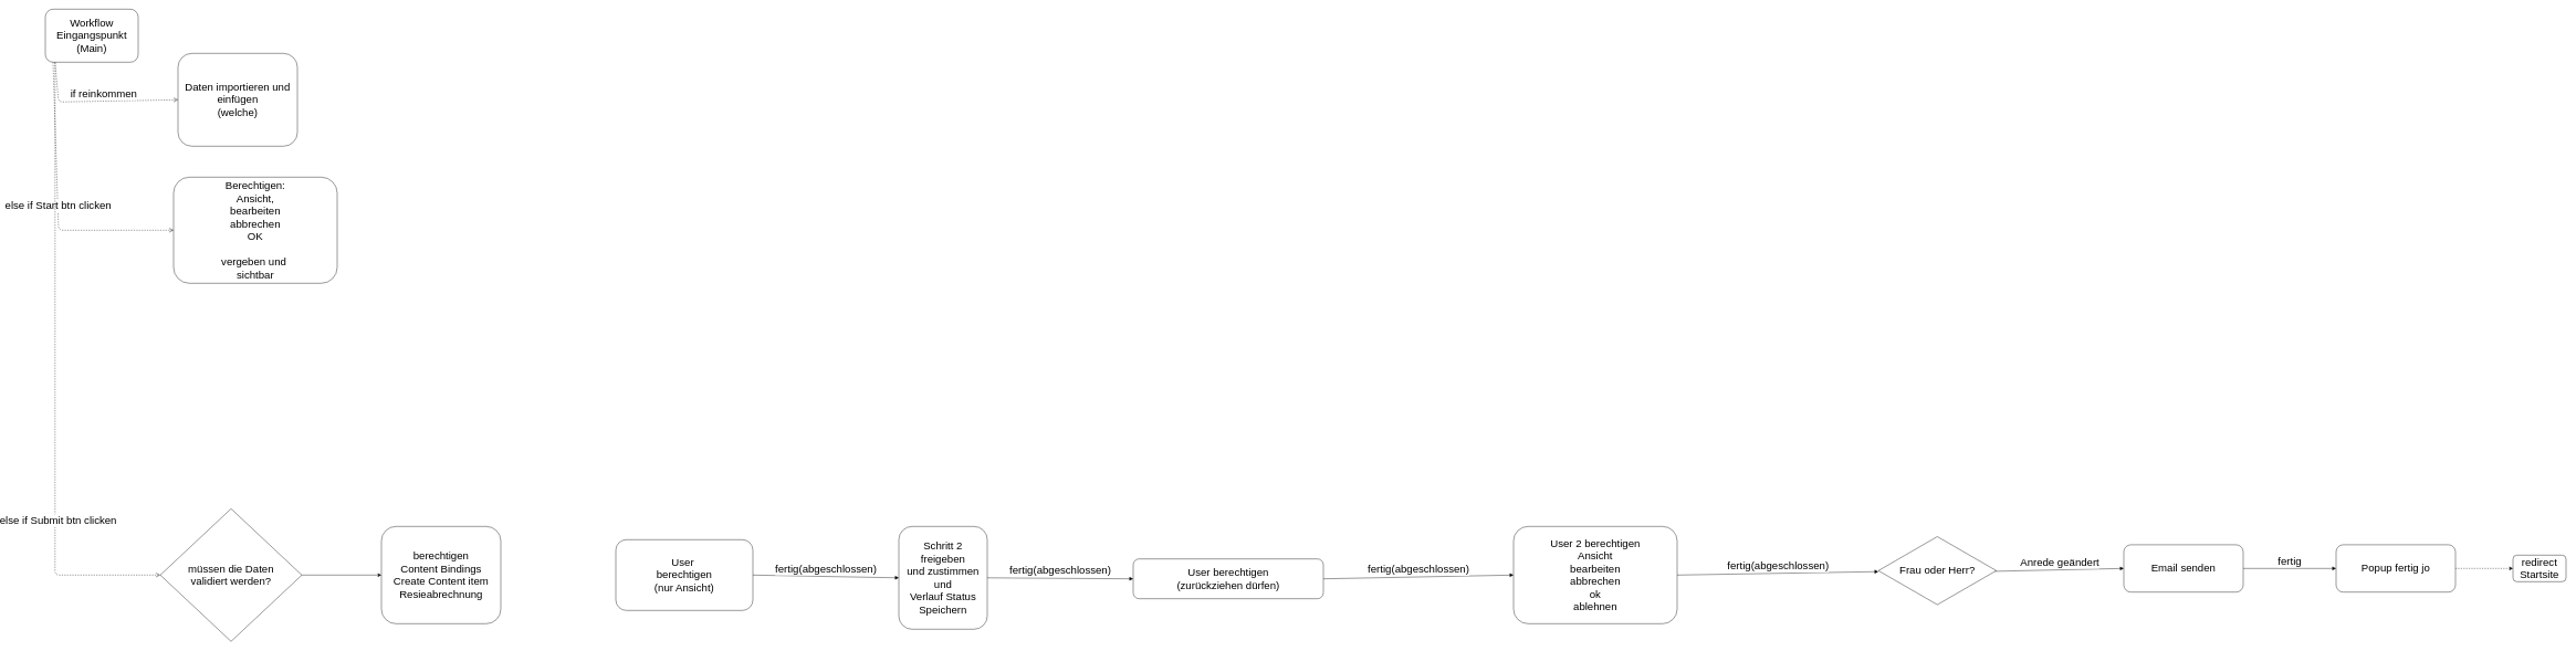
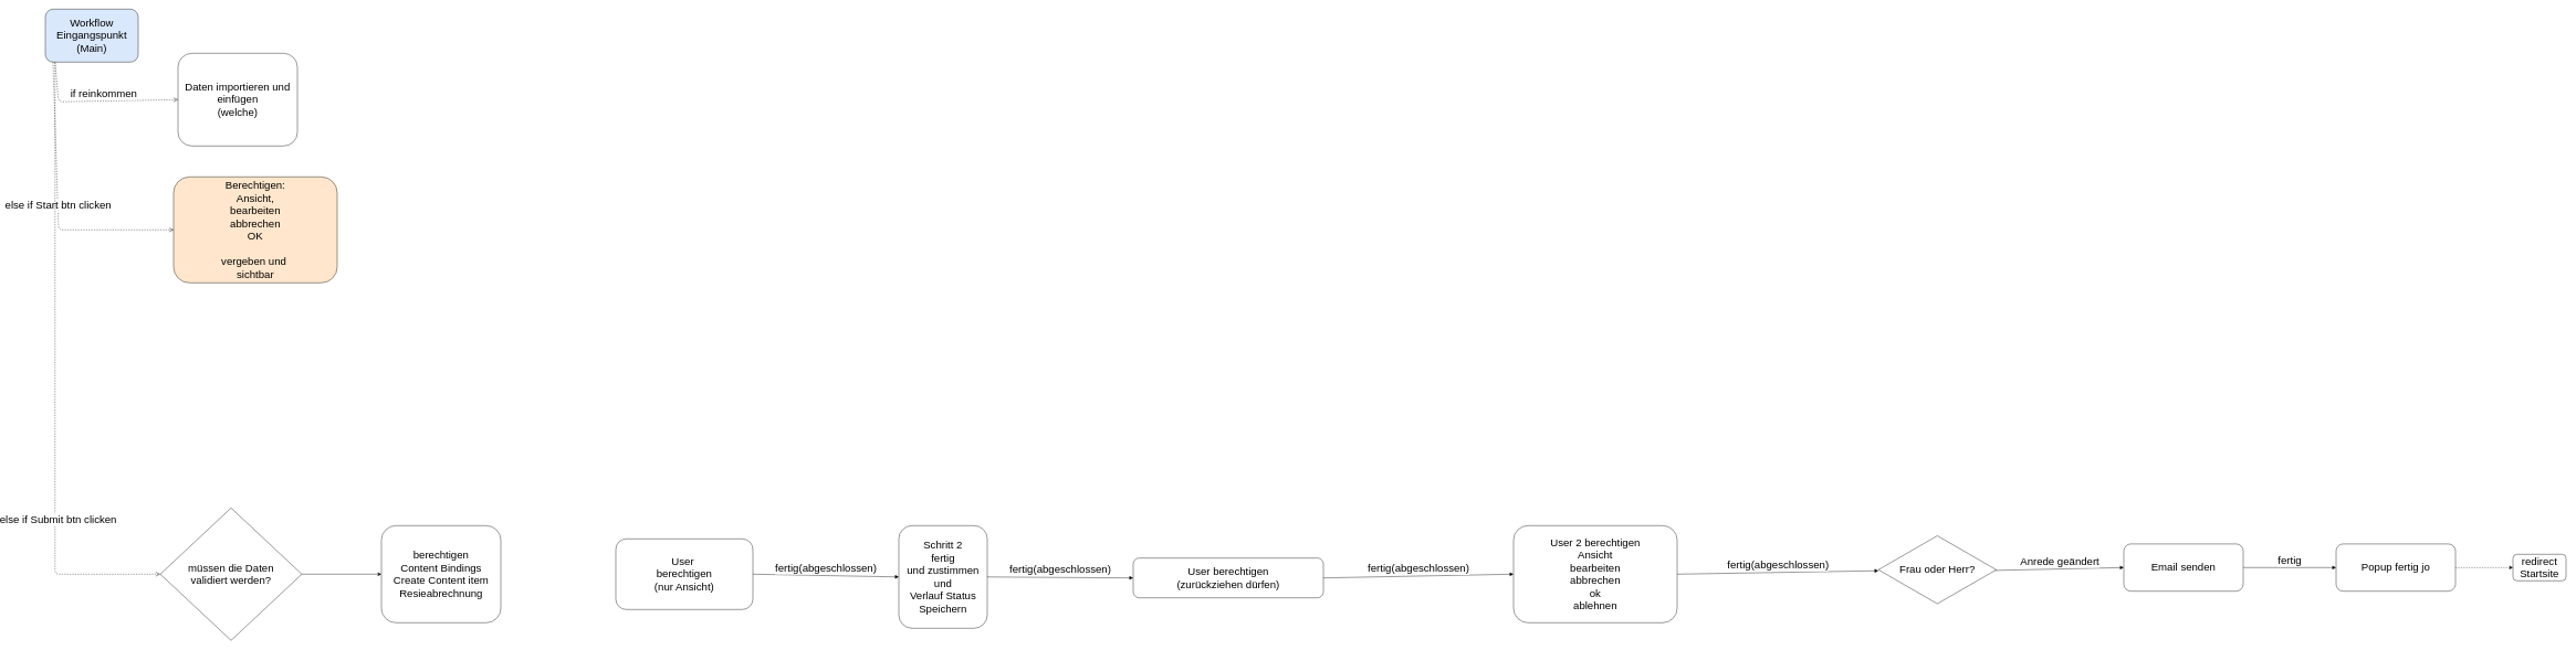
- <mxCell id="2" value="Workflow Eingangspunkt (Main)" style="rounded=1;whiteSpace=wrap;html=1;fontSize=24;" vertex="1" parent="1"><mxGeometry x="20" y="20" width="210" height="120" as="geometry" /></mxCell>
+ <mxCell id="2" value="Workflow Eingangspunkt (Main)" style="rounded=1;whiteSpace=wrap;html=1;fontSize=24;fillColor=#dae8fc;" vertex="1" parent="1"><mxGeometry x="20" y="20" width="210" height="120" as="geometry" /></mxCell>
- <mxCell id="4" value="Berechtigen:&lt;br style=&quot;font-size: 24px;&quot;&gt;Ansicht, &lt;br style=&quot;font-size: 24px;&quot;&gt;bearbeiten&lt;br style=&quot;font-size: 24px;&quot;&gt;abbrechen&lt;br style=&quot;font-size: 24px;&quot;&gt;OK&lt;br style=&quot;font-size: 24px;&quot;&gt;&lt;br style=&quot;font-size: 24px;&quot;&gt;vergeben und&amp;nbsp;&lt;br style=&quot;font-size: 24px;&quot;&gt;sichtbar" style="rounded=1;whiteSpace=wrap;html=1;fontSize=24;" vertex="1" parent="1"><mxGeometry x="310" y="400" width="370" height="240" as="geometry" /></mxCell>
+ <mxCell id="4" value="Berechtigen:&lt;br style=&quot;font-size: 24px;&quot;&gt;Ansicht, &lt;br style=&quot;font-size: 24px;&quot;&gt;bearbeiten&lt;br style=&quot;font-size: 24px;&quot;&gt;abbrechen&lt;br style=&quot;font-size: 24px;&quot;&gt;OK&lt;br style=&quot;font-size: 24px;&quot;&gt;&lt;br style=&quot;font-size: 24px;&quot;&gt;vergeben und&amp;nbsp;&lt;br style=&quot;font-size: 24px;&quot;&gt;sichtbar" style="rounded=1;whiteSpace=wrap;html=1;fontSize=24;fillColor=#ffe6cc;" vertex="1" parent="1"><mxGeometry x="310" y="400" width="370" height="240" as="geometry" /></mxCell>
- <mxCell id="13" value="Schritt 2&lt;br style=&quot;font-size: 24px;&quot;&gt;freigeben &lt;br style=&quot;font-size: 24px;&quot;&gt;und zustimmen&lt;br style=&quot;font-size: 24px;&quot;&gt;und&lt;br style=&quot;font-size: 24px;&quot;&gt;Verlauf Status Speichern" style="rounded=1;whiteSpace=wrap;html=1;fontSize=24;" vertex="1" parent="1"><mxGeometry x="1950" y="1190" width="200" height="232.5" as="geometry" /></mxCell>
+ <mxCell id="13" value="Schritt 2&lt;br style=&quot;font-size: 24px;&quot;&gt;fertig &lt;br style=&quot;font-size: 24px;&quot;&gt;und zustimmen&lt;br style=&quot;font-size: 24px;&quot;&gt;und&lt;br style=&quot;font-size: 24px;&quot;&gt;Verlauf Status Speichern" style="rounded=1;whiteSpace=wrap;html=1;fontSize=24;" vertex="1" parent="1"><mxGeometry x="1950" y="1190" width="200" height="232.5" as="geometry" /></mxCell>
